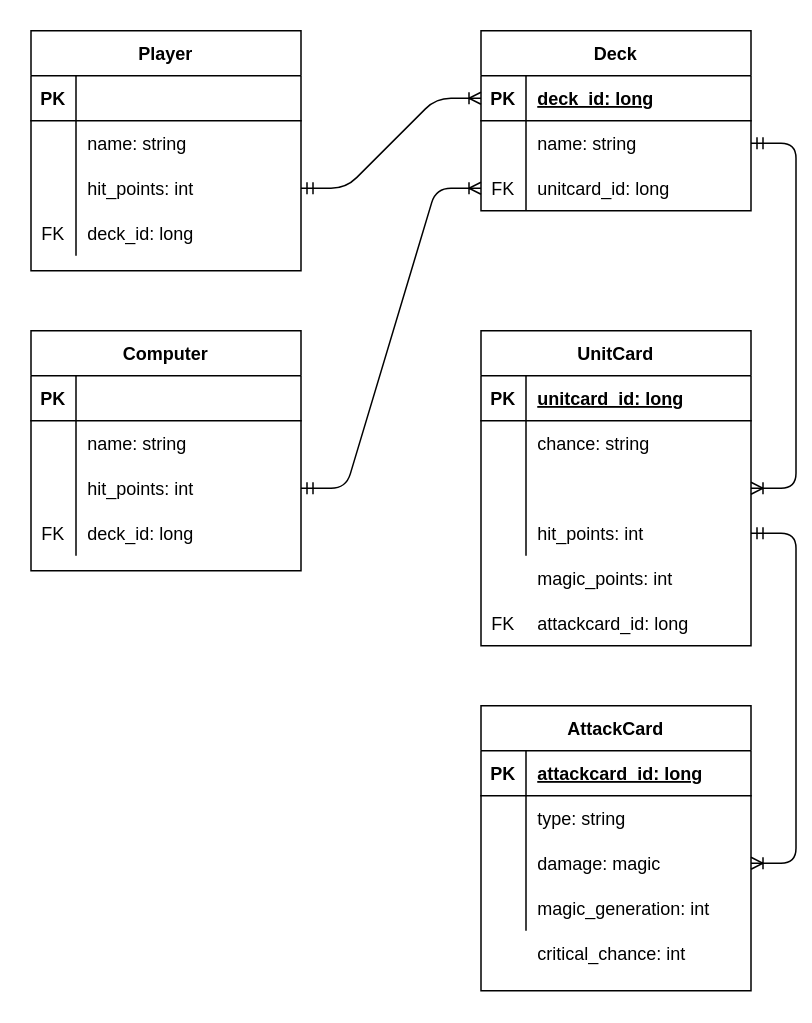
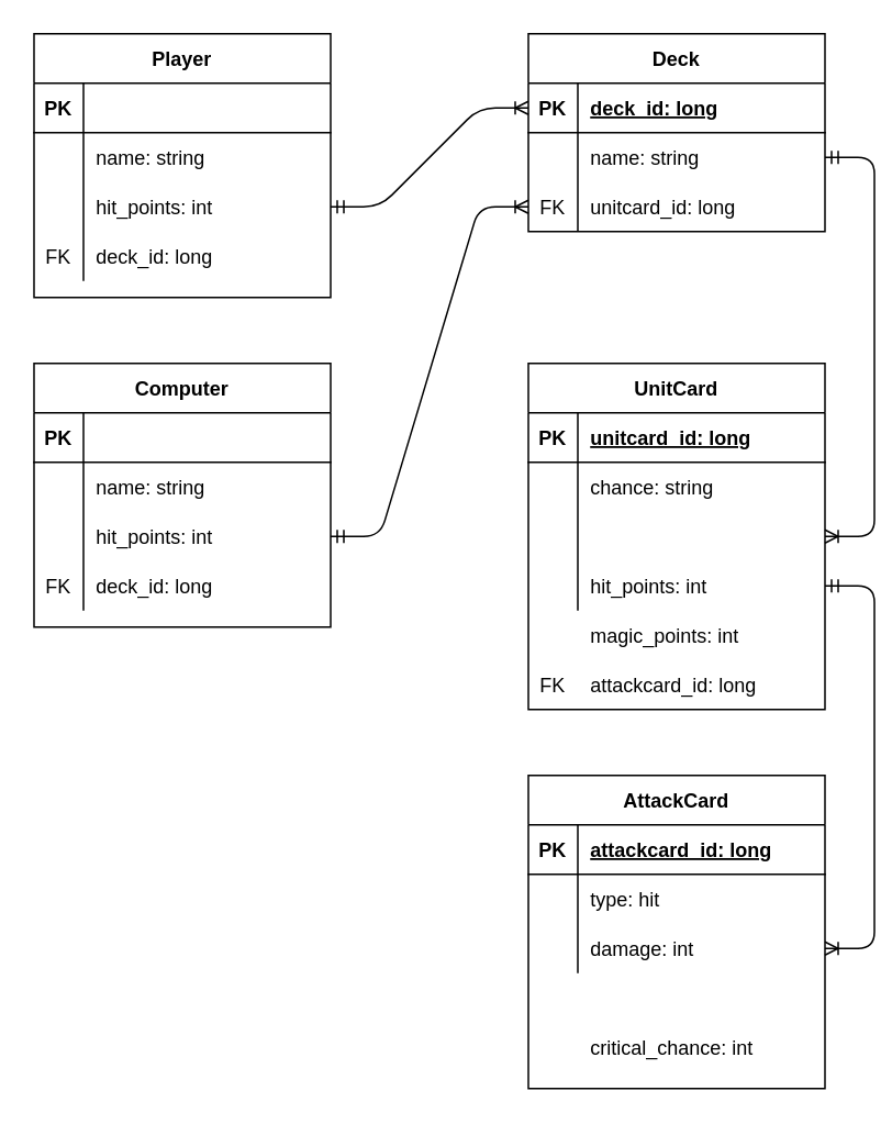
- <mxCell id="67" value="type: string" style="shape=partialRectangle;connectable=0;fillColor=none;top=0;left=0;bottom=0;right=0;align=left;spacingLeft=6;overflow=hidden;" vertex="1" parent="65"><mxGeometry x="30" width="150" height="30" as="geometry" /></mxCell>
+ <mxCell id="67" value="type: hit" style="shape=partialRectangle;connectable=0;fillColor=none;top=0;left=0;bottom=0;right=0;align=left;spacingLeft=6;overflow=hidden;" vertex="1" parent="65"><mxGeometry x="30" width="150" height="30" as="geometry" /></mxCell>
- <mxCell id="70" value="damage: magic" style="shape=partialRectangle;connectable=0;fillColor=none;top=0;left=0;bottom=0;right=0;align=left;spacingLeft=6;overflow=hidden;" vertex="1" parent="68"><mxGeometry x="30" width="150" height="30" as="geometry" /></mxCell>
+ <mxCell id="70" value="damage: int" style="shape=partialRectangle;connectable=0;fillColor=none;top=0;left=0;bottom=0;right=0;align=left;spacingLeft=6;overflow=hidden;" vertex="1" parent="68"><mxGeometry x="30" width="150" height="30" as="geometry" /></mxCell>
- <mxCell id="73" value="magic_generation: int" style="shape=partialRectangle;connectable=0;fillColor=none;top=0;left=0;bottom=0;right=0;align=left;spacingLeft=6;overflow=hidden;" vertex="1" parent="71"><mxGeometry x="30" width="150" height="30" as="geometry" /></mxCell>
